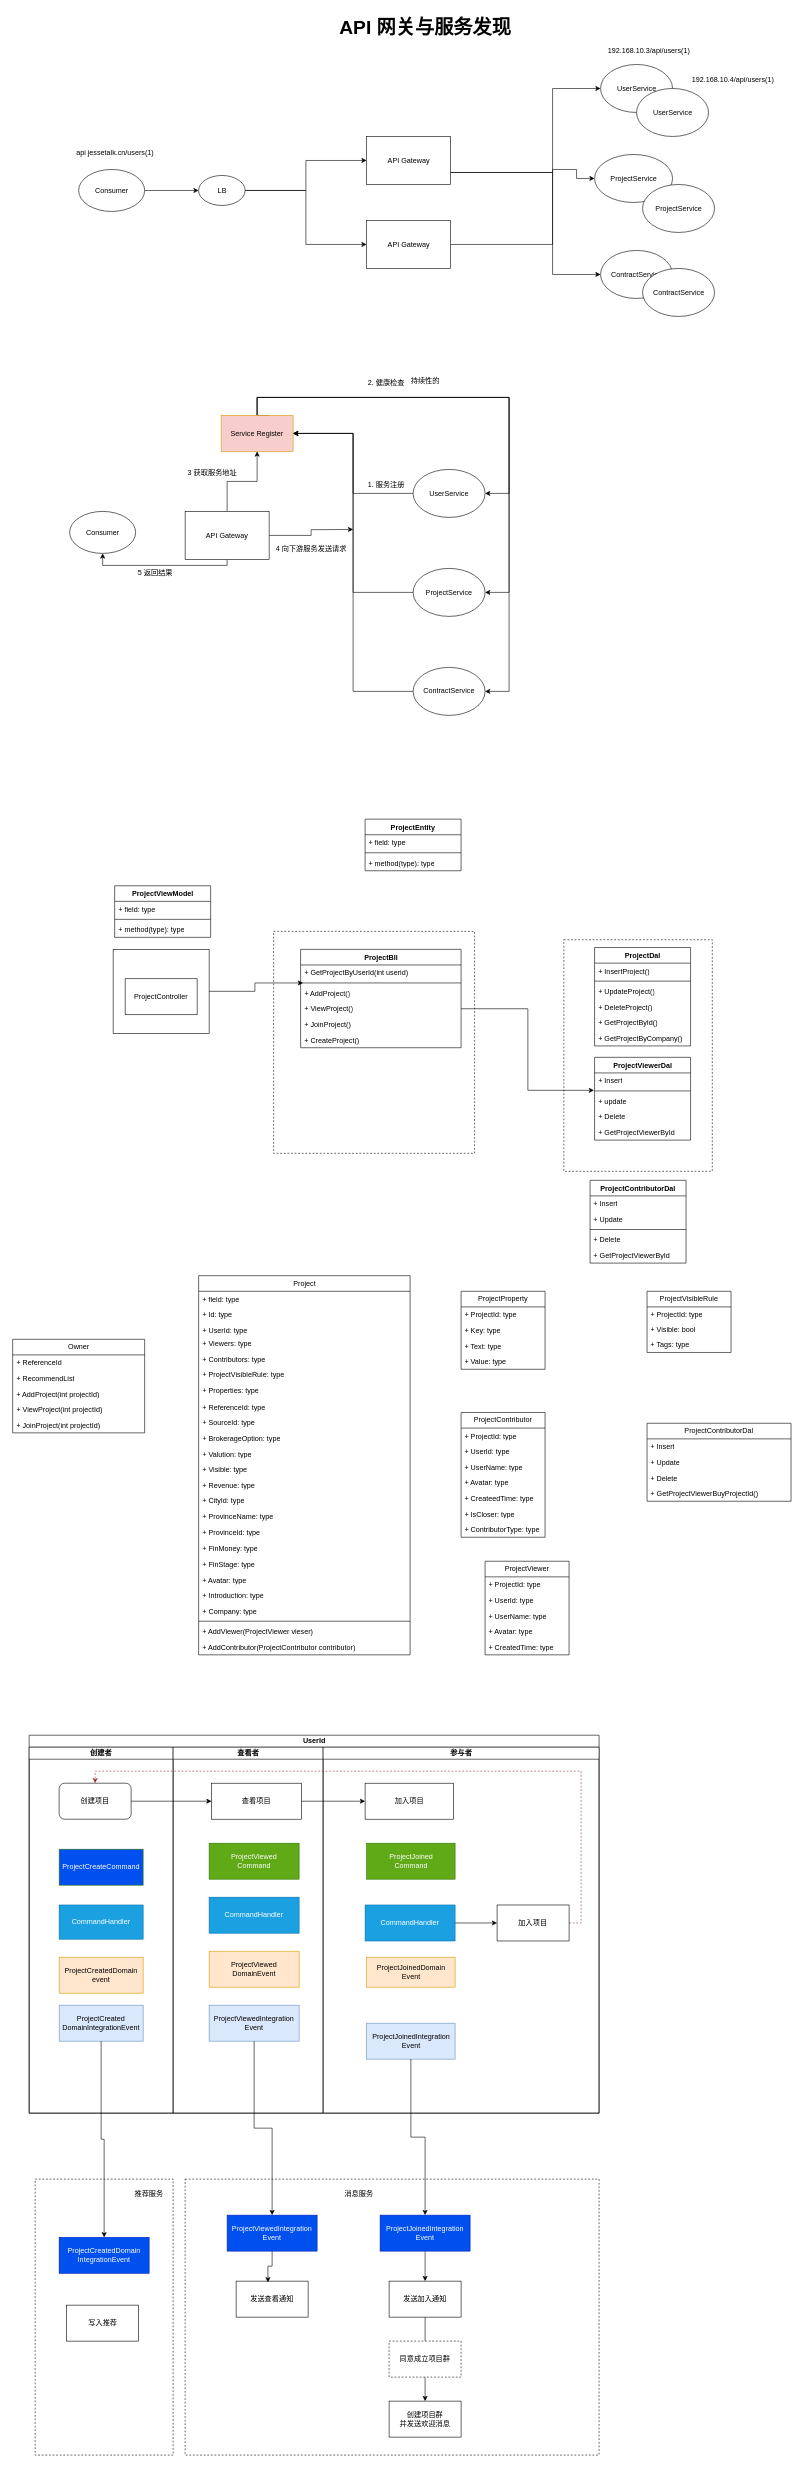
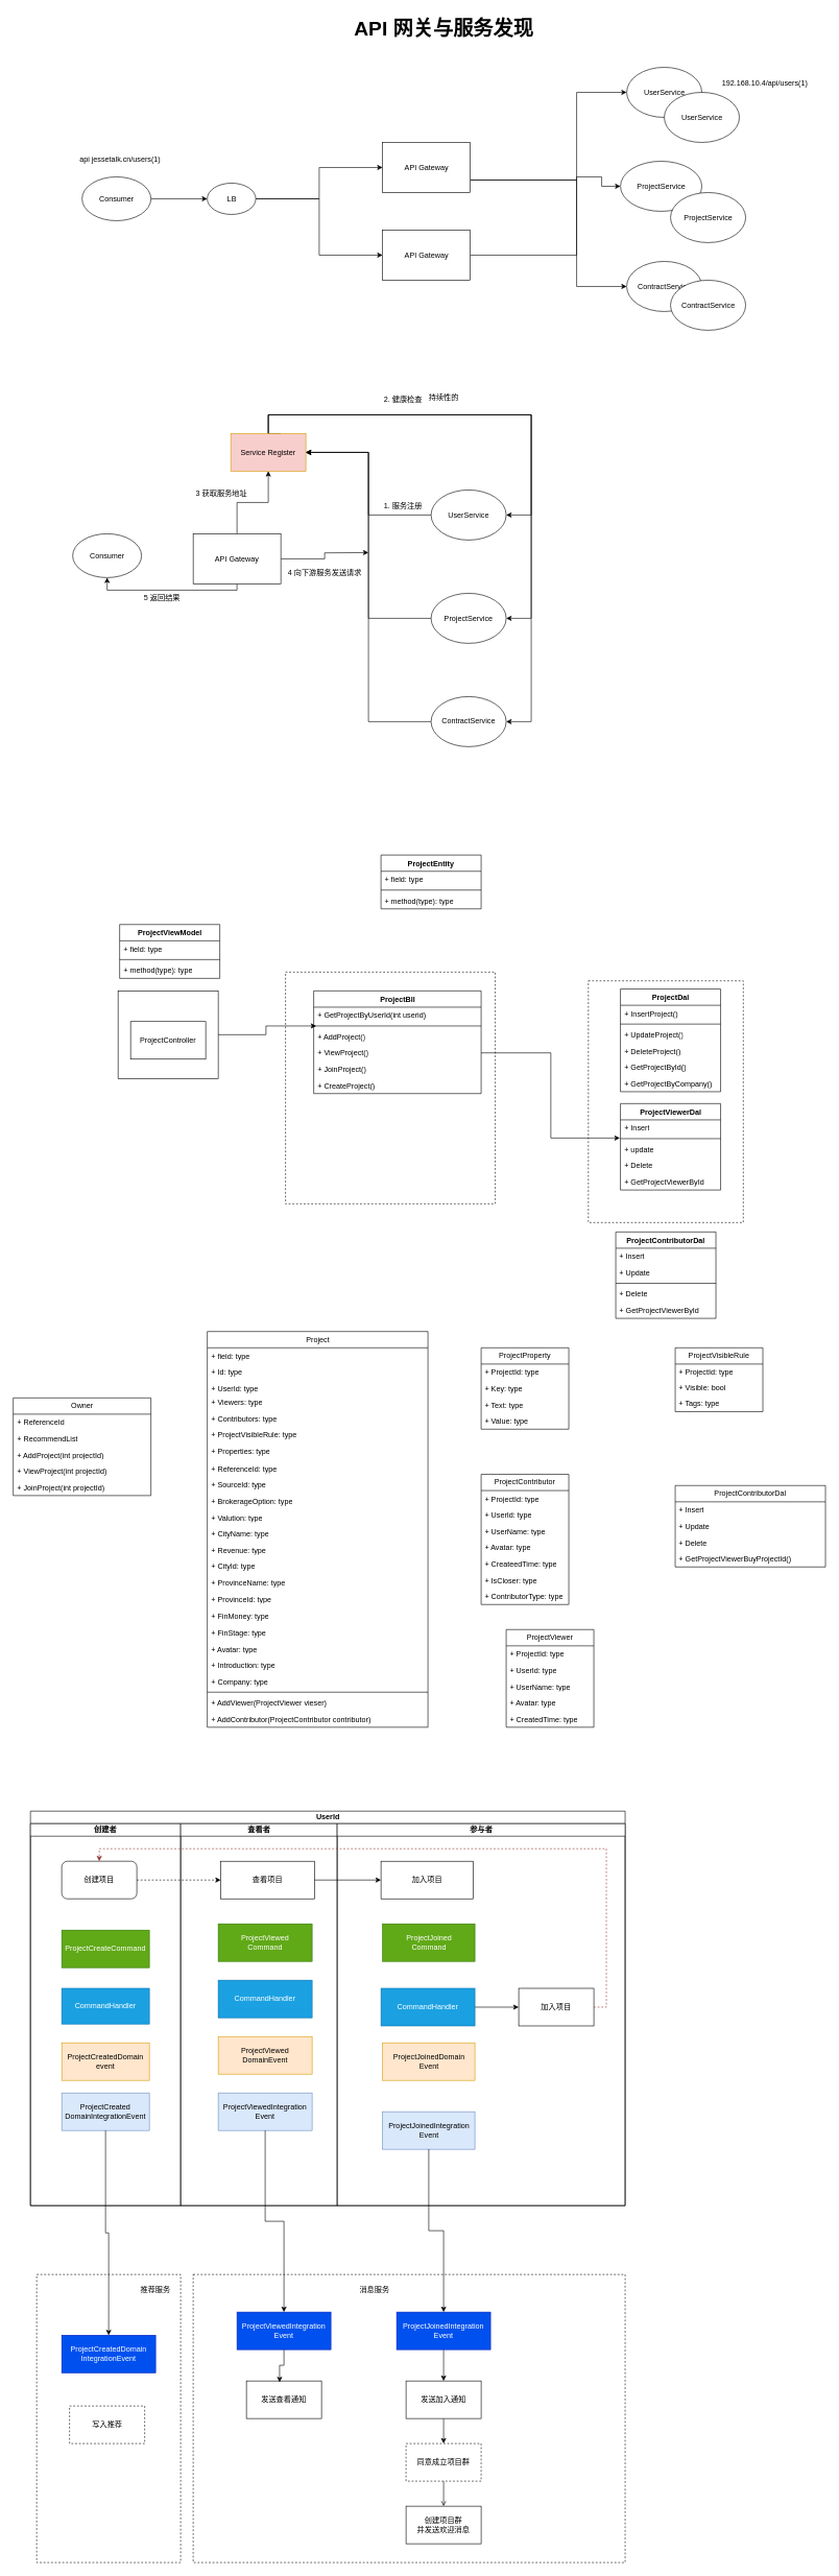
- <mxCell id="19" value="192.168.10.3/api/users(1)" style="text;html=1;align=center;verticalAlign=middle;resizable=0;points=[];autosize=1;strokeColor=none;fillColor=none;" parent="1" vertex="1"><mxGeometry x="1000.5" y="70" width="160" height="30" as="geometry" /></mxCell>
- <mxCell id="129" value="+ Visible: type" style="text;strokeColor=none;fillColor=none;align=left;verticalAlign=top;spacingLeft=4;spacingRight=4;overflow=hidden;rotatable=0;points=[[0,0.5],[1,0.5]];portConstraint=eastwest;whiteSpace=wrap;html=1;" vertex="1" parent="117"><mxGeometry y="310" width="352.5" height="26" as="geometry" /></mxCell>
+ <mxCell id="129" value="+ CityName: type" style="text;strokeColor=none;fillColor=none;align=left;verticalAlign=top;spacingLeft=4;spacingRight=4;overflow=hidden;rotatable=0;points=[[0,0.5],[1,0.5]];portConstraint=eastwest;whiteSpace=wrap;html=1;" vertex="1" parent="117"><mxGeometry y="310" width="352.5" height="26" as="geometry" /></mxCell>
- <mxCell id="163" style="edgeStyle=orthogonalEdgeStyle;rounded=0;orthogonalLoop=1;jettySize=auto;html=1;entryX=0;entryY=0.5;entryDx=0;entryDy=0;" edge="1" parent="142" source="144" target="150"><mxGeometry relative="1" as="geometry" /></mxCell>
+ <mxCell id="163" style="edgeStyle=orthogonalEdgeStyle;rounded=0;orthogonalLoop=1;jettySize=auto;html=1;entryX=0;entryY=0.5;entryDx=0;entryDy=0;dashed=1;" edge="1" parent="142" source="144" target="150"><mxGeometry relative="1" as="geometry" /></mxCell>
- <mxCell id="145" value="ProjectCreateCommand" style="rounded=0;whiteSpace=wrap;html=1;fillColor=#0050ef;strokeColor=#2D7600;fontColor=#ffffff;" vertex="1" parent="143"><mxGeometry x="50" y="170" width="140" height="60" as="geometry" /></mxCell>
+ <mxCell id="145" value="ProjectCreateCommand" style="rounded=0;whiteSpace=wrap;html=1;fillColor=#60a917;strokeColor=#2D7600;fontColor=#ffffff;" vertex="1" parent="143"><mxGeometry x="50" y="170" width="140" height="60" as="geometry" /></mxCell>
- <mxCell id="160" value="ProjectJoinedDomain&lt;div&gt;Event&lt;/div&gt;" style="rounded=0;whiteSpace=wrap;html=1;fillColor=#ffe6cc;strokeColor=#d79b00;" vertex="1" parent="155"><mxGeometry x="72.5" y="350" width="147.5" height="50" as="geometry" /></mxCell>
+ <mxCell id="160" value="ProjectJoinedDomain&lt;div&gt;Event&lt;/div&gt;" style="rounded=0;whiteSpace=wrap;html=1;fillColor=#ffe6cc;strokeColor=#d79b00;" vertex="1" parent="155"><mxGeometry x="72.5" y="350" width="147.5" height="60" as="geometry" /></mxCell>
- <mxCell id="169" value="写入推荐" style="rounded=0;whiteSpace=wrap;html=1;" vertex="1" parent="1"><mxGeometry x="110.5" y="3842" width="120" height="60" as="geometry" /></mxCell>
+ <mxCell id="169" value="写入推荐" style="rounded=0;whiteSpace=wrap;html=1;dashed=1;" vertex="1" parent="1"><mxGeometry x="110.5" y="3842" width="120" height="60" as="geometry" /></mxCell>
- <mxCell id="174" style="edgeStyle=orthogonalEdgeStyle;rounded=0;orthogonalLoop=1;jettySize=auto;html=1;entryX=0.5;entryY=0;entryDx=0;entryDy=0;endArrow=none;" edge="1" parent="1" source="175" target="177"><mxGeometry relative="1" as="geometry" /></mxCell>
+ <mxCell id="174" style="edgeStyle=orthogonalEdgeStyle;rounded=0;orthogonalLoop=1;jettySize=auto;html=1;entryX=0.5;entryY=0;entryDx=0;entryDy=0;" edge="1" parent="1" source="175" target="177"><mxGeometry relative="1" as="geometry" /></mxCell>
- <mxCell id="176" style="edgeStyle=orthogonalEdgeStyle;rounded=0;orthogonalLoop=1;jettySize=auto;html=1;entryX=0.5;entryY=0;entryDx=0;entryDy=0;" edge="1" parent="1" source="177" target="178"><mxGeometry relative="1" as="geometry" /></mxCell>
+ <mxCell id="176" style="edgeStyle=orthogonalEdgeStyle;rounded=0;orthogonalLoop=1;jettySize=auto;html=1;entryX=0.5;entryY=0;entryDx=0;entryDy=0;endArrow=open;" edge="1" parent="1" source="177" target="178"><mxGeometry relative="1" as="geometry" /></mxCell>
